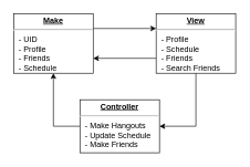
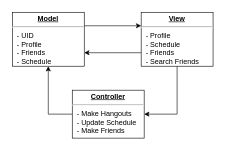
- <mxCell id="3" value="&lt;p style=&quot;margin:0px;margin-top:4px;text-align:center;text-decoration:underline;&quot;&gt;&lt;b&gt;Make&lt;/b&gt;&lt;/p&gt;&lt;hr&gt;&lt;p style=&quot;margin:0px;margin-left:8px;&quot;&gt;- UID&lt;/p&gt;&lt;p style=&quot;margin:0px;margin-left:8px;&quot;&gt;- Profile&lt;/p&gt;&lt;p style=&quot;margin:0px;margin-left:8px;&quot;&gt;- Friends&lt;/p&gt;&lt;p style=&quot;margin:0px;margin-left:8px;&quot;&gt;- Schedule&lt;/p&gt;" style="verticalAlign=top;align=left;overflow=fill;html=1;whiteSpace=wrap;" vertex="1" parent="1"><mxGeometry x="20" y="20" width="120" height="90" as="geometry" /></mxCell>
+ <mxCell id="3" value="&lt;p style=&quot;margin:0px;margin-top:4px;text-align:center;text-decoration:underline;&quot;&gt;&lt;b&gt;Model&lt;/b&gt;&lt;/p&gt;&lt;hr&gt;&lt;p style=&quot;margin:0px;margin-left:8px;&quot;&gt;- UID&lt;/p&gt;&lt;p style=&quot;margin:0px;margin-left:8px;&quot;&gt;- Profile&lt;/p&gt;&lt;p style=&quot;margin:0px;margin-left:8px;&quot;&gt;- Friends&lt;/p&gt;&lt;p style=&quot;margin:0px;margin-left:8px;&quot;&gt;- Schedule&lt;/p&gt;" style="verticalAlign=top;align=left;overflow=fill;html=1;whiteSpace=wrap;" vertex="1" parent="1"><mxGeometry x="20" y="20" width="120" height="90" as="geometry" /></mxCell>
